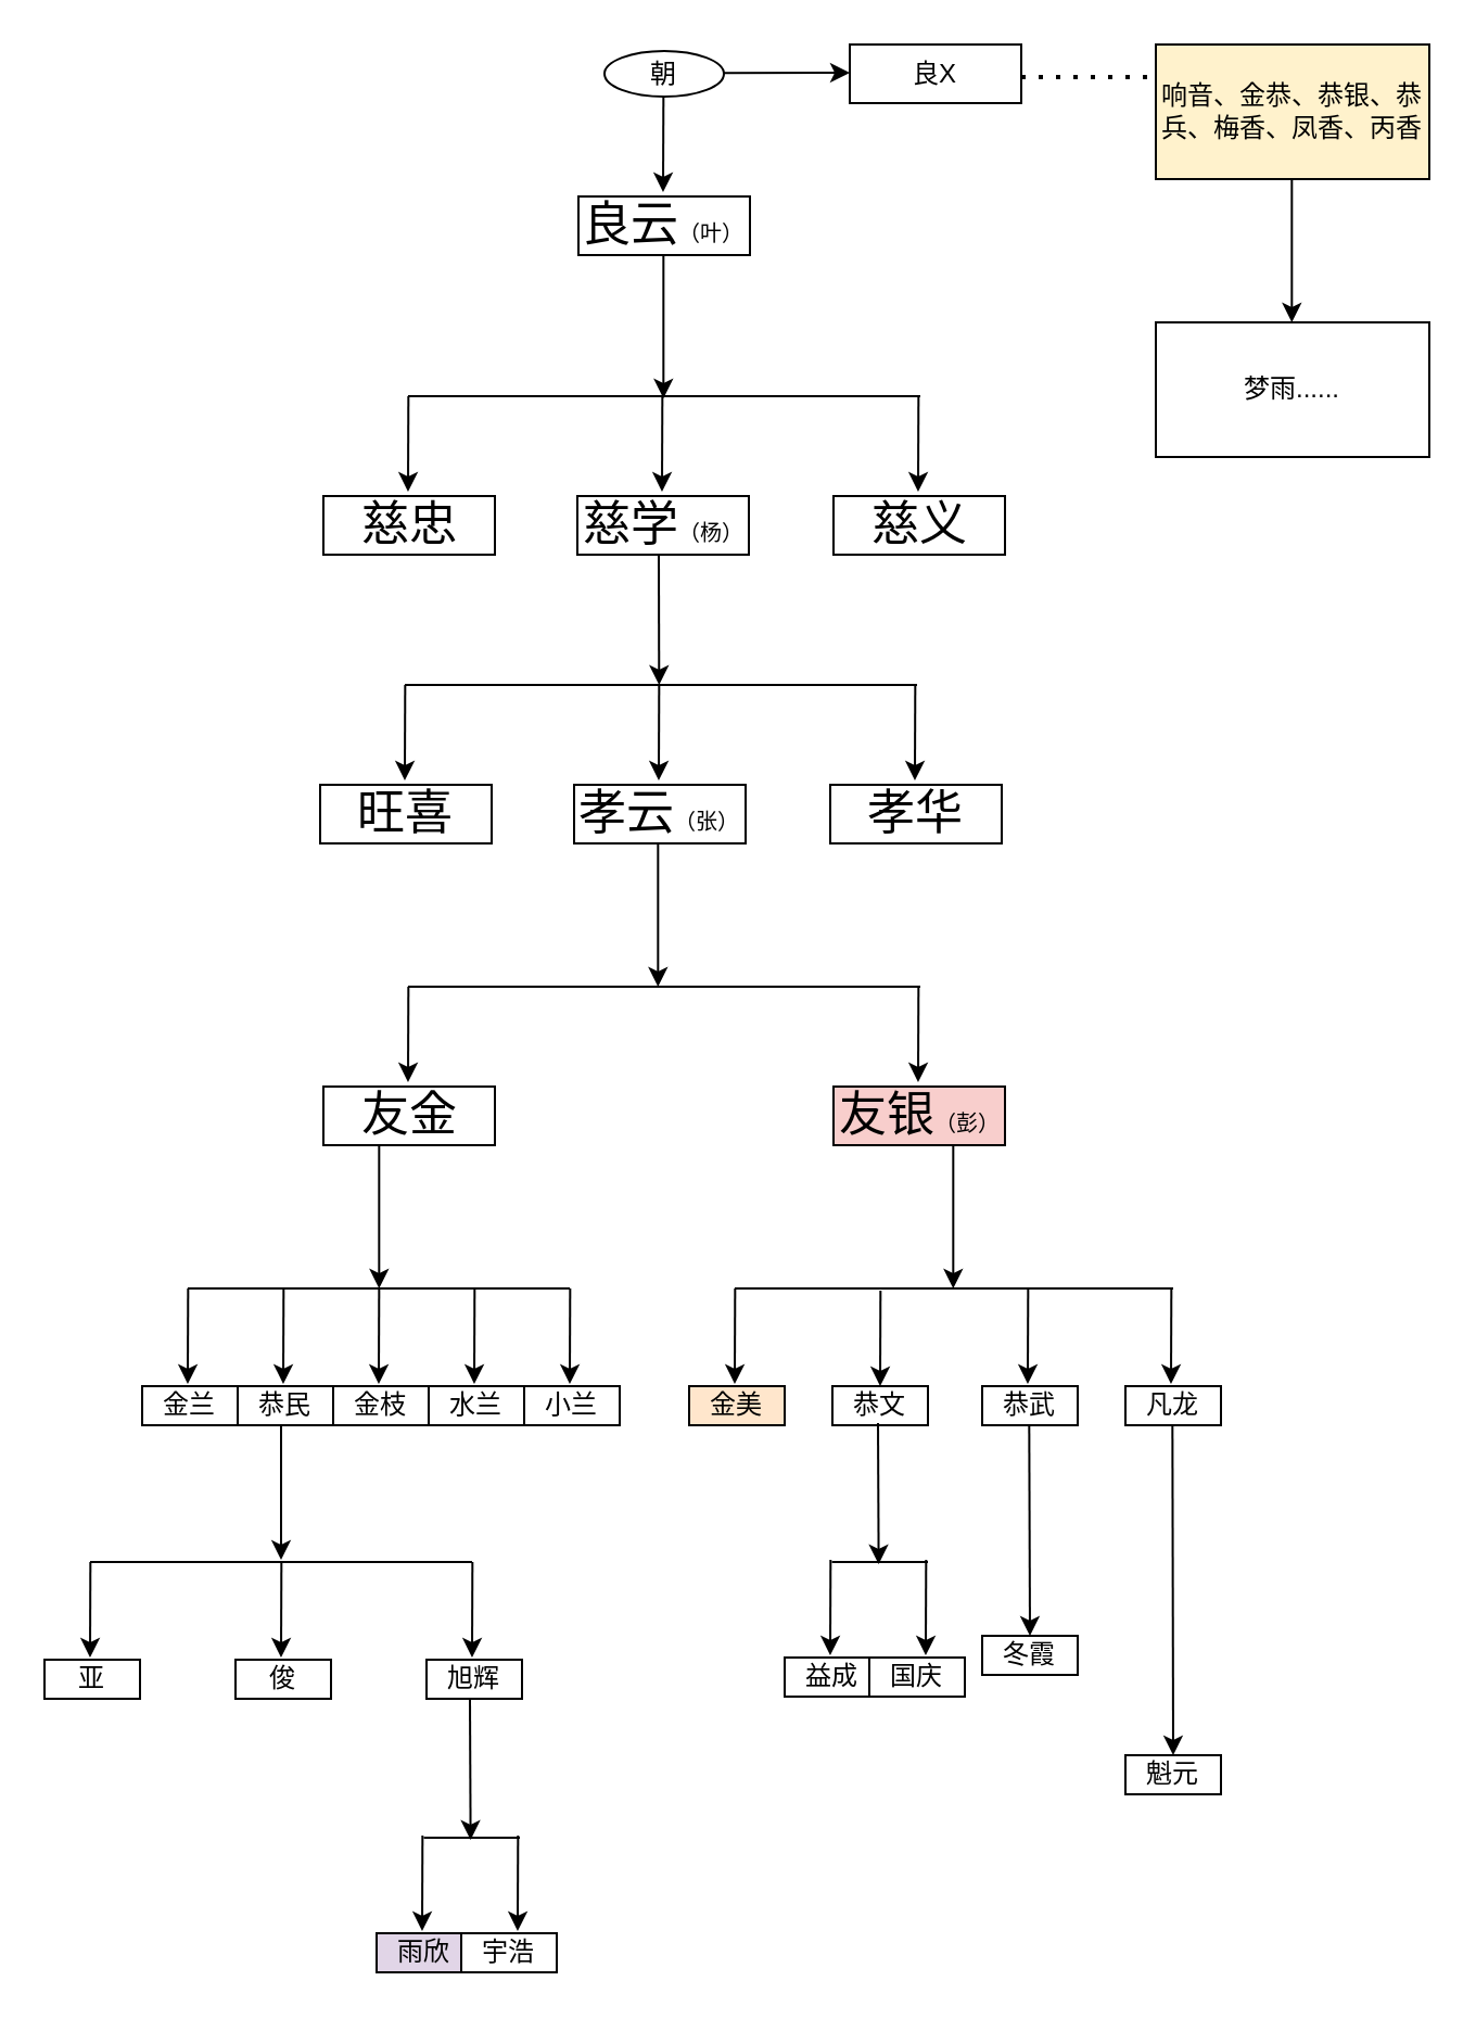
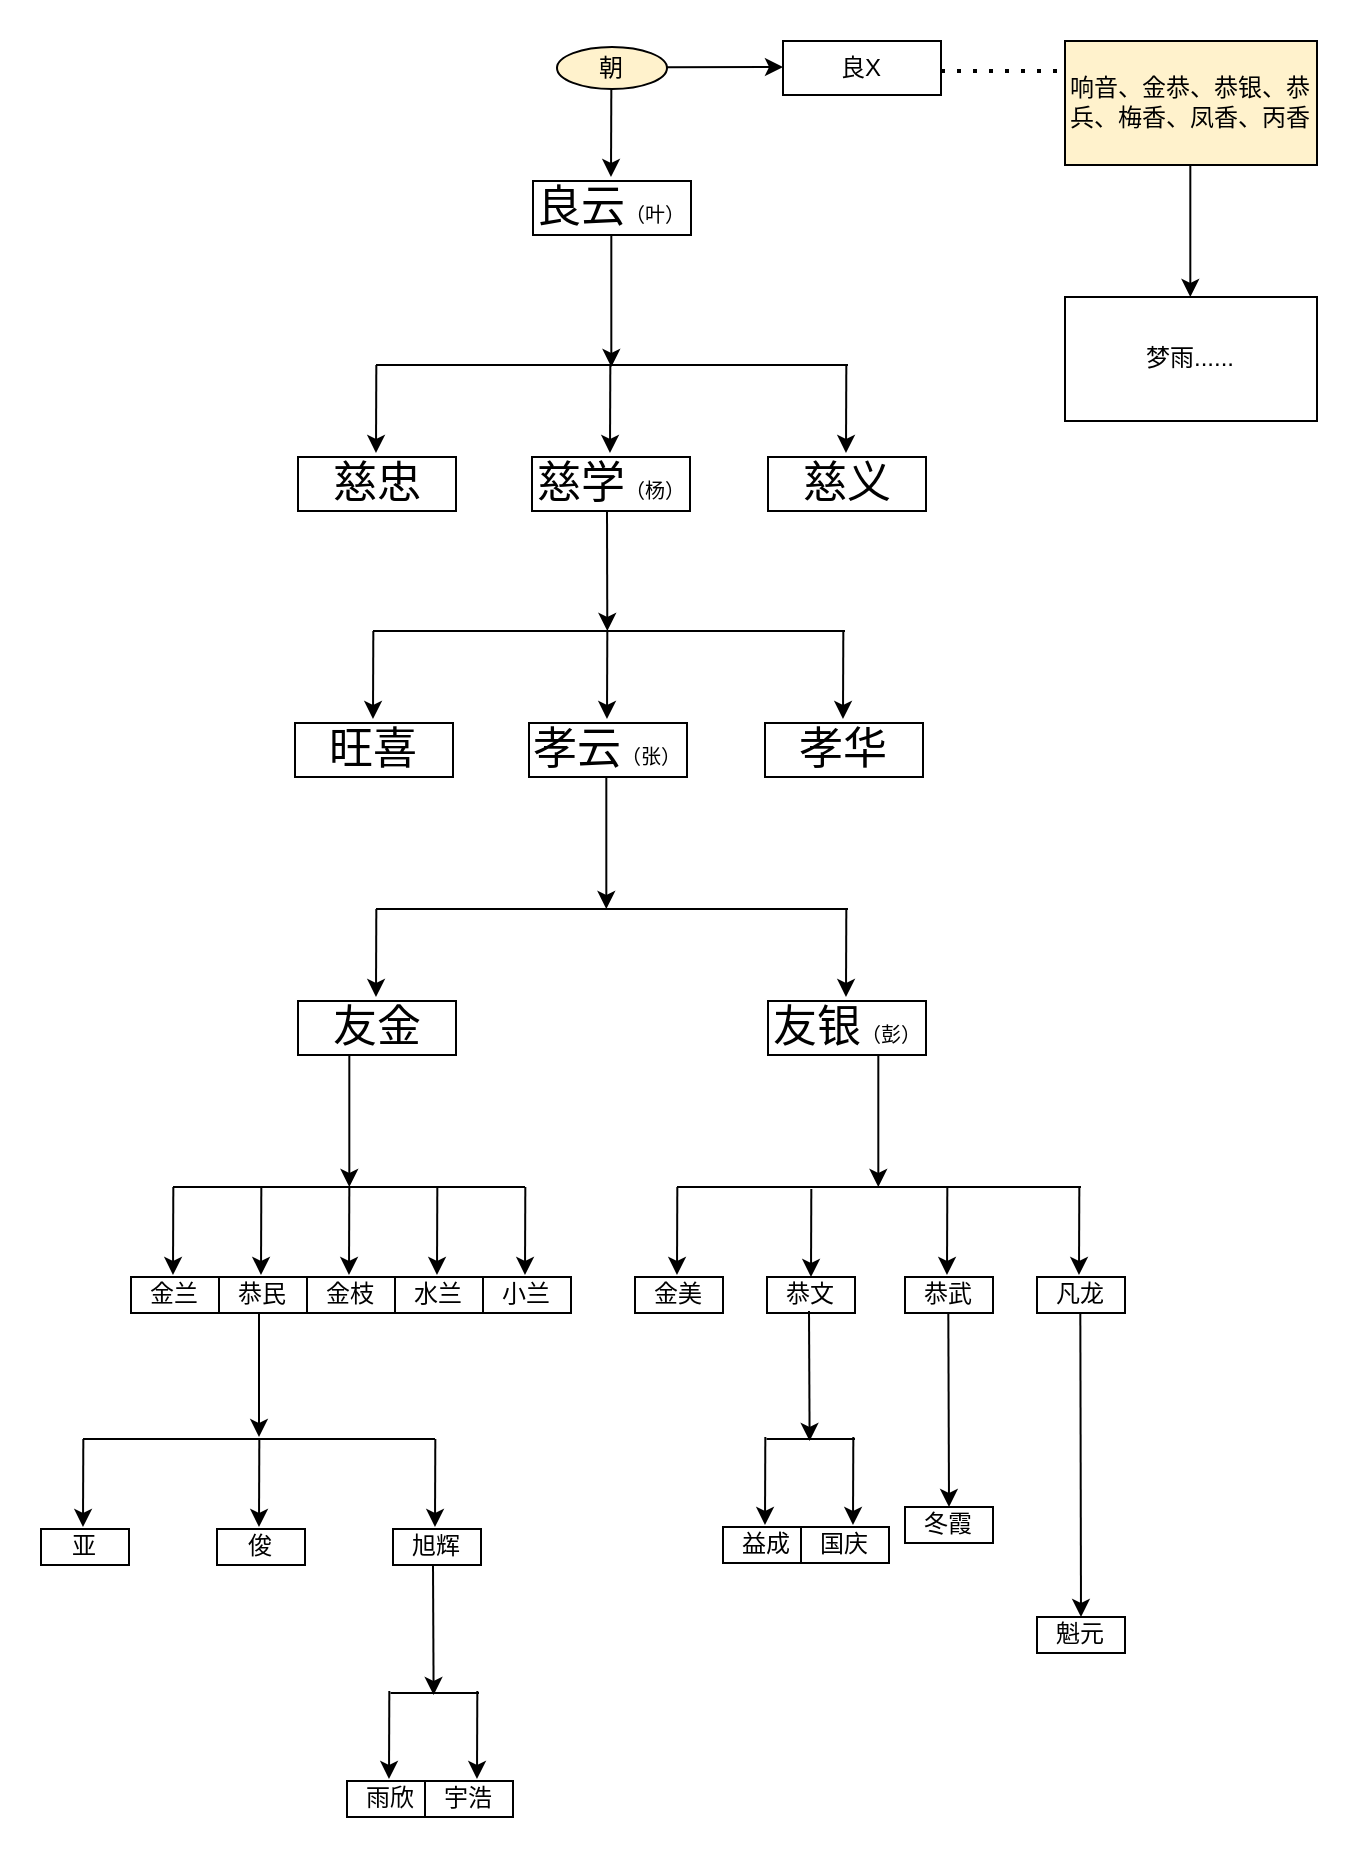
- <mxCell id="2" value="朝" style="ellipse;whiteSpace=wrap;html=1;" vertex="1" parent="1"><mxGeometry x="278" y="23" width="55" height="21" as="geometry" /></mxCell>
+ <mxCell id="2" value="朝" style="ellipse;whiteSpace=wrap;html=1;fillColor=#fff2cc;" vertex="1" parent="1"><mxGeometry x="278" y="23" width="55" height="21" as="geometry" /></mxCell>
- <mxCell id="28" value="&lt;span style=&quot;font-size: 22px;&quot;&gt;友银&lt;/span&gt;&lt;span style=&quot;font-size: 10px;&quot;&gt;（彭）&lt;/span&gt;" style="rounded=0;whiteSpace=wrap;html=1;fillColor=#f8cecc;" vertex="1" parent="1"><mxGeometry x="383.5" y="500" width="79" height="27" as="geometry" /></mxCell>
+ <mxCell id="28" value="&lt;span style=&quot;font-size: 22px;&quot;&gt;友银&lt;/span&gt;&lt;span style=&quot;font-size: 10px;&quot;&gt;（彭）&lt;/span&gt;" style="rounded=0;whiteSpace=wrap;html=1;" vertex="1" parent="1"><mxGeometry x="383.5" y="500" width="79" height="27" as="geometry" /></mxCell>
- <mxCell id="44" value="金美" style="rounded=0;whiteSpace=wrap;html=1;fillColor=#ffe6cc;" vertex="1" parent="1"><mxGeometry x="317" y="638" width="44" height="18" as="geometry" /></mxCell>
+ <mxCell id="44" value="金美" style="rounded=0;whiteSpace=wrap;html=1;" vertex="1" parent="1"><mxGeometry x="317" y="638" width="44" height="18" as="geometry" /></mxCell>
- <mxCell id="72" value="雨欣" style="rounded=0;whiteSpace=wrap;html=1;fillColor=#e1d5e7;" vertex="1" parent="1"><mxGeometry x="173" y="890" width="44" height="18" as="geometry" /></mxCell>
+ <mxCell id="72" value="雨欣" style="rounded=0;whiteSpace=wrap;html=1;" vertex="1" parent="1"><mxGeometry x="173" y="890" width="44" height="18" as="geometry" /></mxCell>
